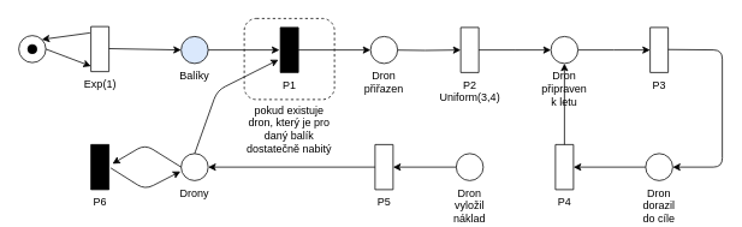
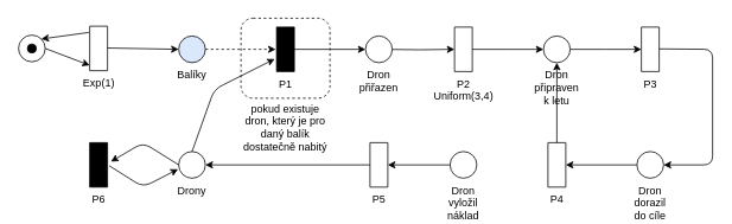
- <mxCell id="13" value="" style="endArrow=classic;html=1;fontColor=#000000;entryX=-0.05;entryY=0.5;entryDx=0;entryDy=0;entryPerimeter=0;exitX=1;exitY=0.5;exitDx=0;exitDy=0;" edge="1" parent="1" source="4" target="12"><mxGeometry width="50" height="50" relative="1" as="geometry"><mxPoint x="230" y="10" as="sourcePoint" /><mxPoint x="280" y="-40" as="targetPoint" /></mxGeometry></mxCell>
+ <mxCell id="13" value="" style="endArrow=classic;html=1;fontColor=#000000;entryX=-0.05;entryY=0.5;entryDx=0;entryDy=0;entryPerimeter=0;exitX=1;exitY=0.5;exitDx=0;exitDy=0;dashed=1;" edge="1" parent="1" source="4" target="12"><mxGeometry width="50" height="50" relative="1" as="geometry"><mxPoint x="230" y="10" as="sourcePoint" /><mxPoint x="280" y="-40" as="targetPoint" /></mxGeometry></mxCell>
